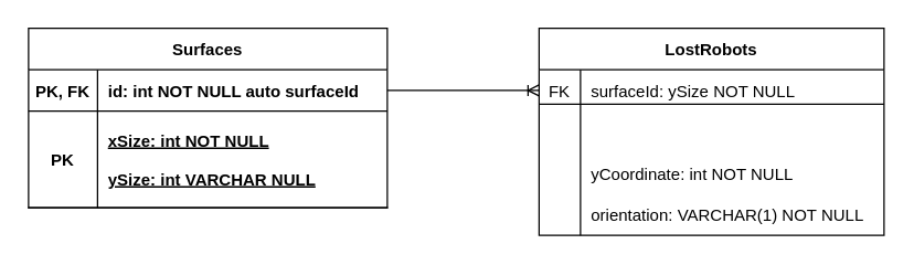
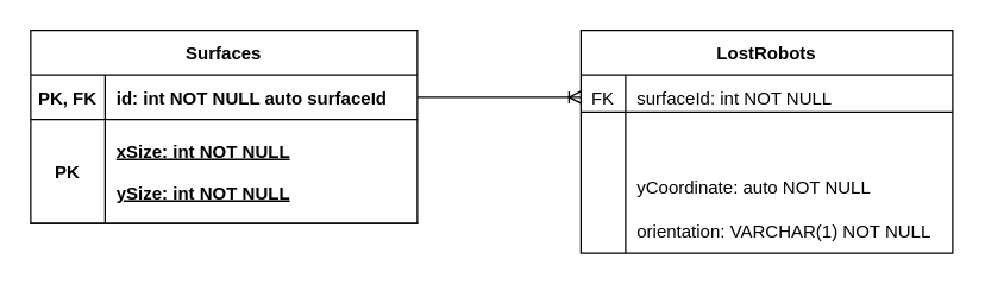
- <mxCell id="5" value="surfaceId: ySize NOT NULL" style="shape=partialRectangle;connectable=0;fillColor=none;top=0;left=0;bottom=0;right=0;align=left;spacingLeft=6;fontStyle=0;overflow=hidden;rounded=0;shadow=0;dashed=1;dashPattern=1 1;sketch=0;strokeColor=default;strokeWidth=1;verticalAlign=middle;" vertex="1" parent="3"><mxGeometry x="30" width="220" height="30" as="geometry"><mxRectangle width="220" height="30" as="alternateBounds" /></mxGeometry></mxCell>
+ <mxCell id="5" value="surfaceId: int NOT NULL" style="shape=partialRectangle;connectable=0;fillColor=none;top=0;left=0;bottom=0;right=0;align=left;spacingLeft=6;fontStyle=0;overflow=hidden;rounded=0;shadow=0;dashed=1;dashPattern=1 1;sketch=0;strokeColor=default;strokeWidth=1;verticalAlign=middle;" vertex="1" parent="3"><mxGeometry x="30" width="220" height="30" as="geometry"><mxRectangle width="220" height="30" as="alternateBounds" /></mxGeometry></mxCell>
- <mxCell id="20" value="xSize: int NOT NULL&#10;&#10;ySize: int VARCHAR NULL" style="shape=partialRectangle;connectable=0;fillColor=none;top=0;left=0;bottom=0;right=0;align=left;spacingLeft=6;fontStyle=5;overflow=hidden;" vertex="1" parent="18"><mxGeometry x="50" width="210" height="70" as="geometry"><mxRectangle width="210" height="70" as="alternateBounds" /></mxGeometry></mxCell>
+ <mxCell id="20" value="xSize: int NOT NULL&#10;&#10;ySize: int NOT NULL" style="shape=partialRectangle;connectable=0;fillColor=none;top=0;left=0;bottom=0;right=0;align=left;spacingLeft=6;fontStyle=5;overflow=hidden;" vertex="1" parent="18"><mxGeometry x="50" width="210" height="70" as="geometry"><mxRectangle width="210" height="70" as="alternateBounds" /></mxGeometry></mxCell>
- <mxCell id="10" value="yCoordinate: int NOT NULL" style="shape=partialRectangle;connectable=0;fillColor=none;top=0;left=0;bottom=0;right=0;align=left;spacingLeft=6;overflow=hidden;rounded=0;shadow=0;sketch=0;strokeColor=default;strokeWidth=1;" vertex="1" parent="8"><mxGeometry x="30" width="220" height="30" as="geometry"><mxRectangle width="220" height="30" as="alternateBounds" /></mxGeometry></mxCell>
+ <mxCell id="10" value="yCoordinate: auto NOT NULL" style="shape=partialRectangle;connectable=0;fillColor=none;top=0;left=0;bottom=0;right=0;align=left;spacingLeft=6;overflow=hidden;rounded=0;shadow=0;sketch=0;strokeColor=default;strokeWidth=1;" vertex="1" parent="8"><mxGeometry x="30" width="220" height="30" as="geometry"><mxRectangle width="220" height="30" as="alternateBounds" /></mxGeometry></mxCell>
